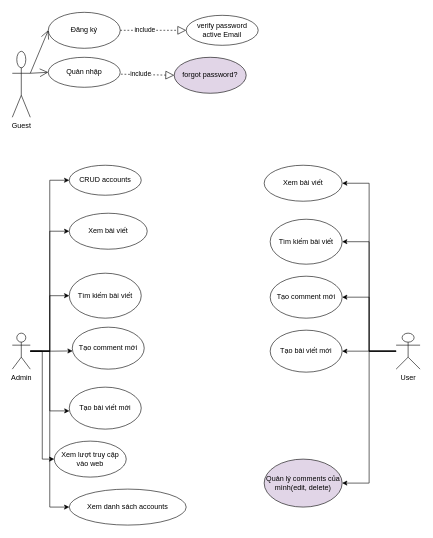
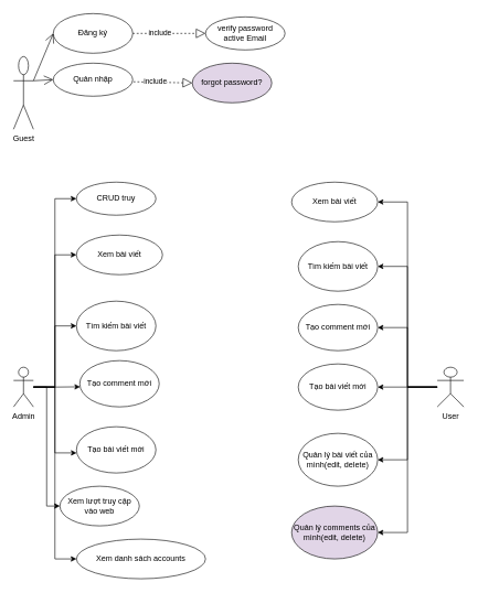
- <mxCell id="24" value="CRUD accounts" style="ellipse;whiteSpace=wrap;html=1;" parent="1" vertex="1"><mxGeometry x="115" y="275" width="120" height="50" as="geometry" /></mxCell>
+ <mxCell id="24" value="CRUD truy" style="ellipse;whiteSpace=wrap;html=1;" parent="1" vertex="1"><mxGeometry x="115" y="275" width="120" height="50" as="geometry" /></mxCell>
+ <mxCell id="14" value="Quản lý bài viết của mình(edit, delete)" style="ellipse;whiteSpace=wrap;html=1;" parent="1" vertex="1"><mxGeometry x="450" y="655" width="120" height="80" as="geometry" /></mxCell>
+ <mxCell id="10" style="edgeStyle=orthogonalEdgeStyle;rounded=0;orthogonalLoop=1;jettySize=auto;html=1;entryX=1;entryY=0.5;entryDx=0;entryDy=0;" edge="1" parent="1" source="12" target="14"><mxGeometry relative="1" as="geometry" /></mxCell>
